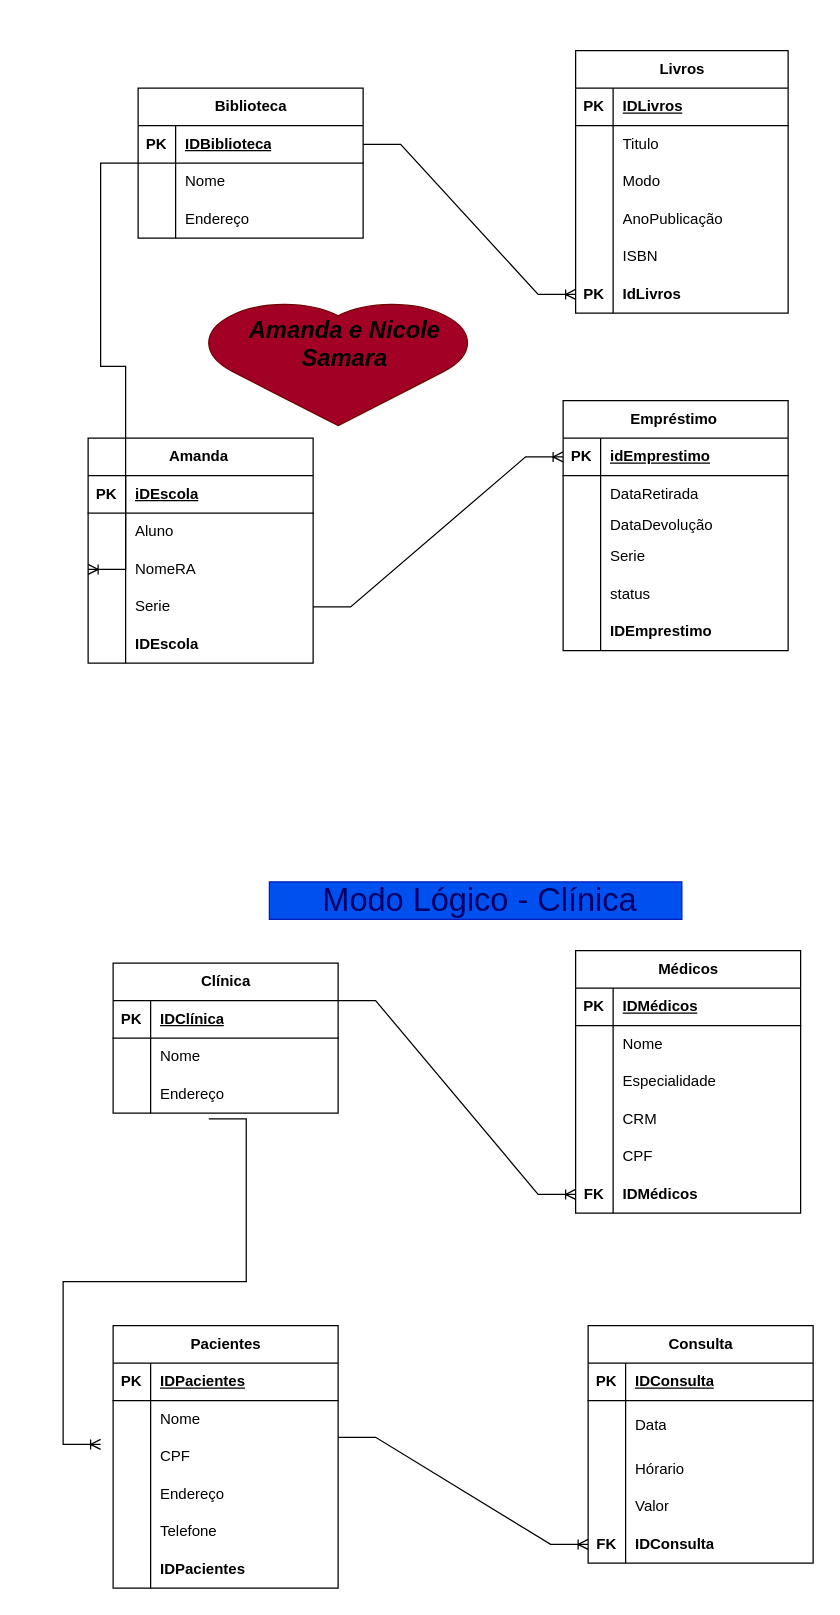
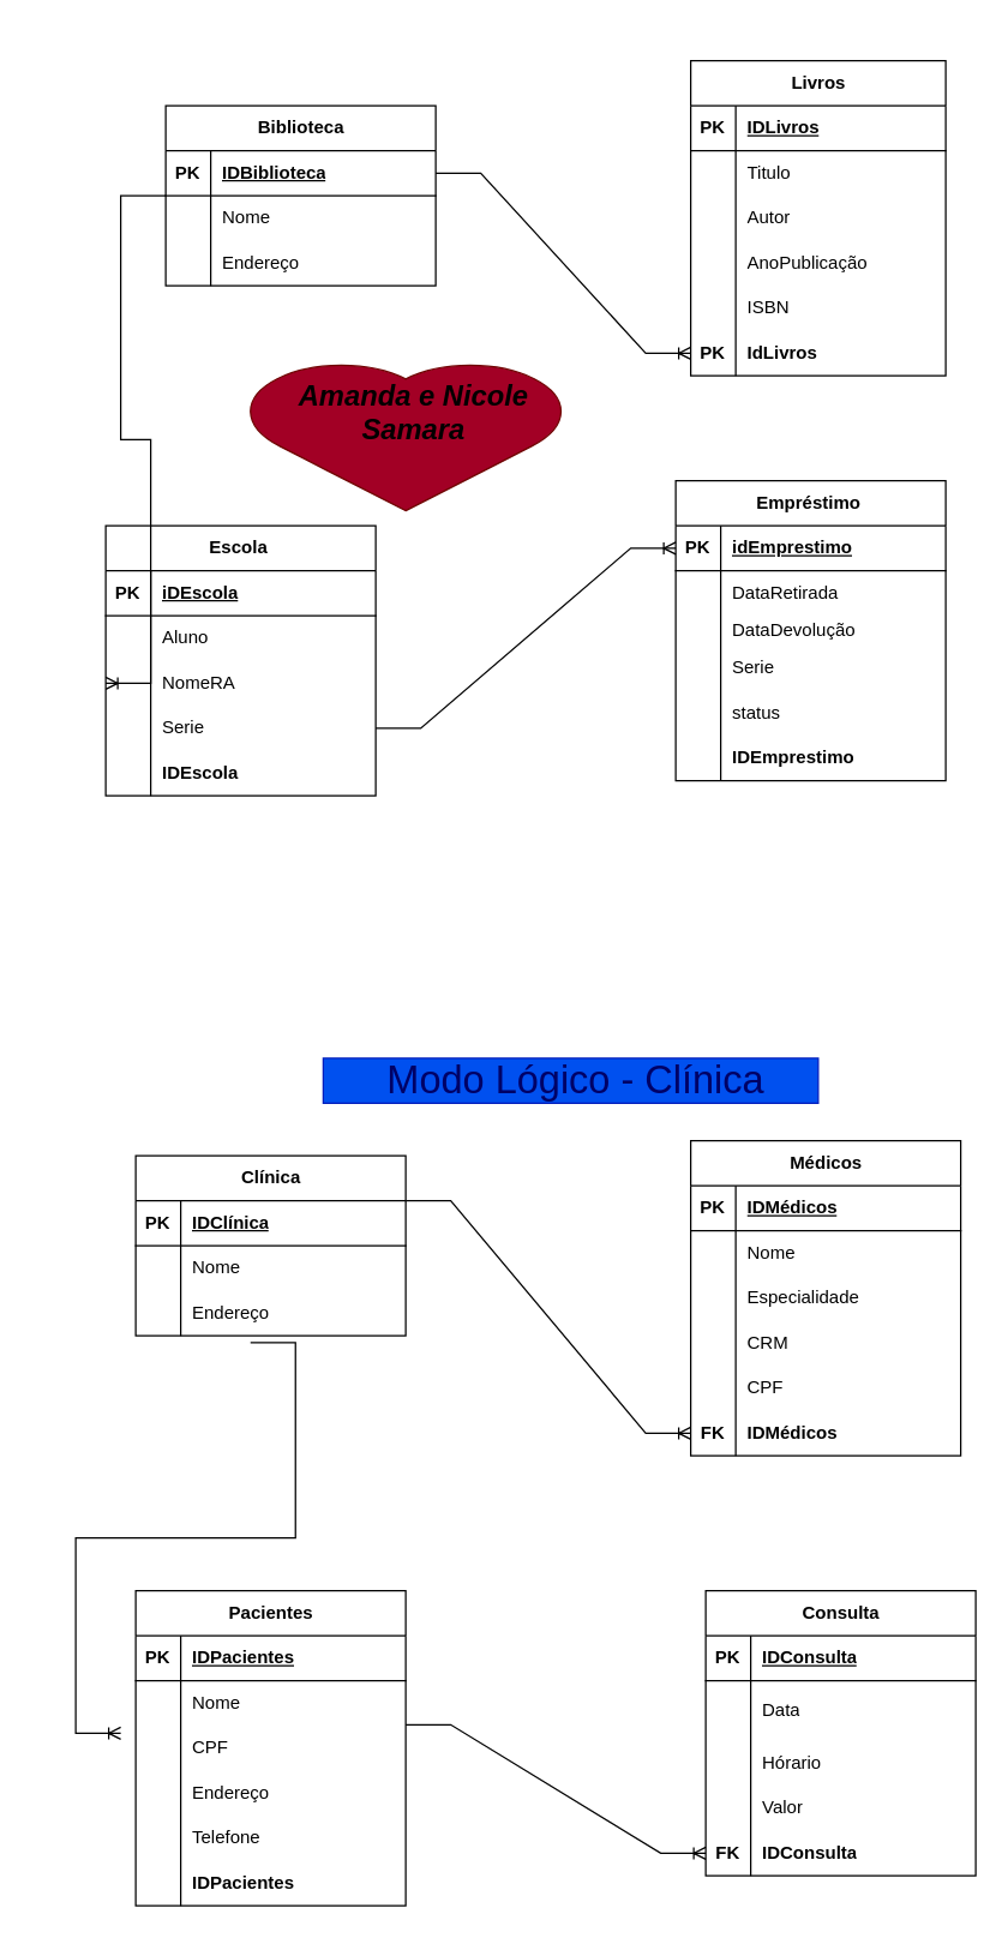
- <mxCell id="21" value="Modo" style="shape=partialRectangle;connectable=0;fillColor=none;top=0;left=0;bottom=0;right=0;align=left;spacingLeft=6;overflow=hidden;whiteSpace=wrap;html=1;" vertex="1" parent="19"><mxGeometry x="30" width="140" height="30" as="geometry"><mxRectangle width="140" height="30" as="alternateBounds" /></mxGeometry></mxCell>
+ <mxCell id="21" value="Autor" style="shape=partialRectangle;connectable=0;fillColor=none;top=0;left=0;bottom=0;right=0;align=left;spacingLeft=6;overflow=hidden;whiteSpace=wrap;html=1;" vertex="1" parent="19"><mxGeometry x="30" width="140" height="30" as="geometry"><mxRectangle width="140" height="30" as="alternateBounds" /></mxGeometry></mxCell>
- <mxCell id="31" value="Amanda&amp;nbsp;" style="shape=table;startSize=30;container=1;collapsible=1;childLayout=tableLayout;fixedRows=1;rowLines=0;fontStyle=1;align=center;resizeLast=1;html=1;" vertex="1" parent="1"><mxGeometry x="70" y="350" width="180" height="180" as="geometry" /></mxCell>
+ <mxCell id="31" value="Escola&amp;nbsp;" style="shape=table;startSize=30;container=1;collapsible=1;childLayout=tableLayout;fixedRows=1;rowLines=0;fontStyle=1;align=center;resizeLast=1;html=1;" vertex="1" parent="1"><mxGeometry x="70" y="350" width="180" height="180" as="geometry" /></mxCell>
